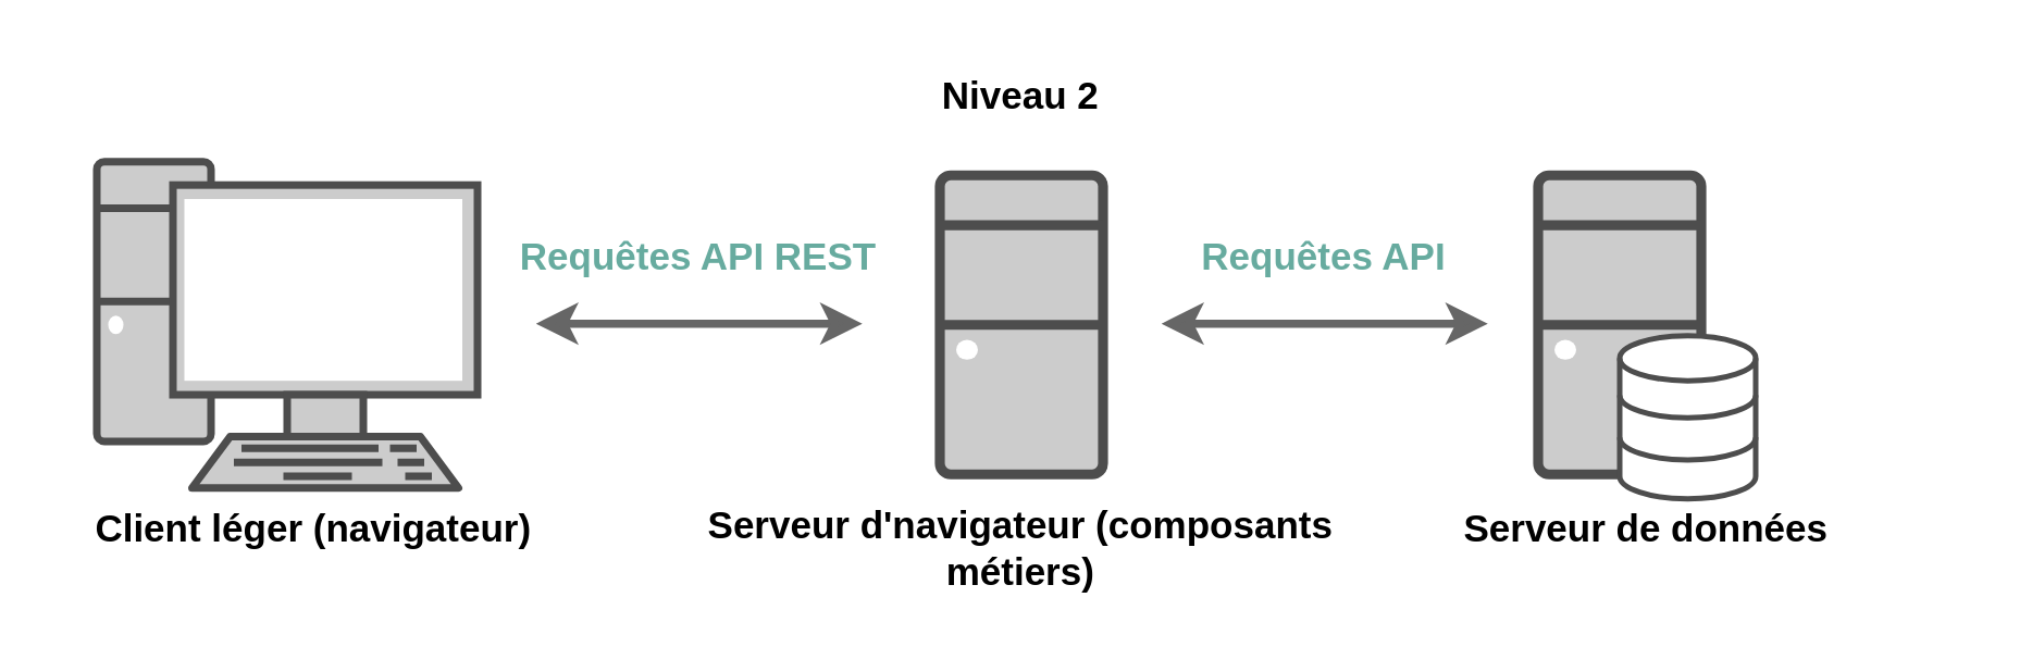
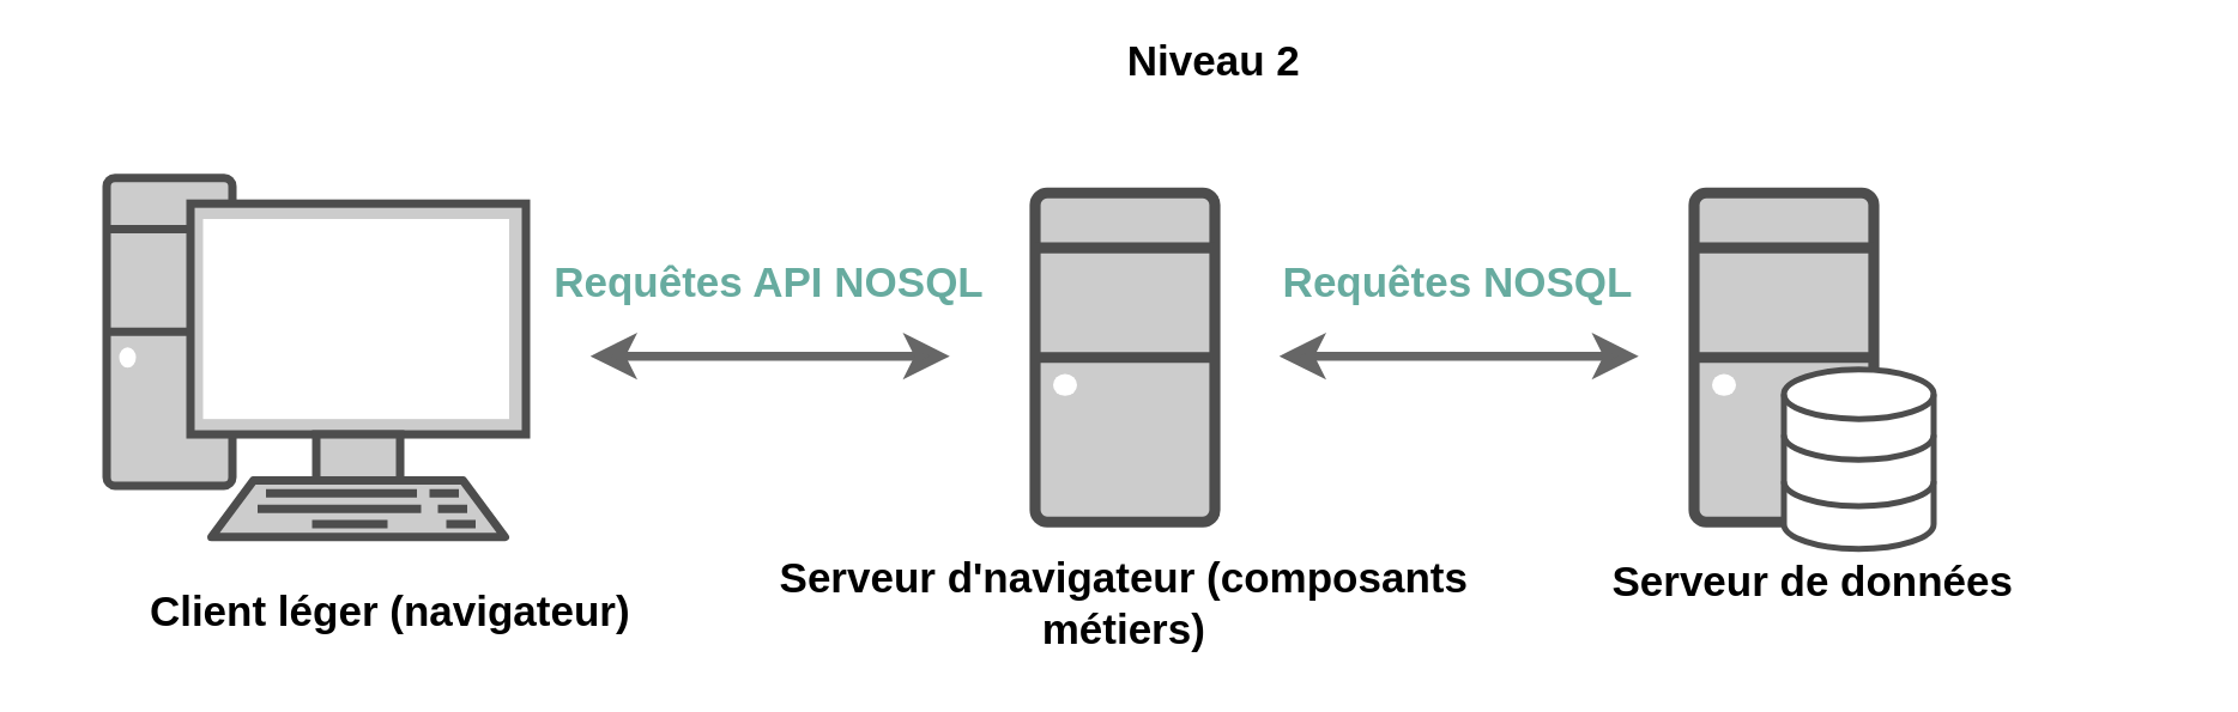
- <mxCell id="8" value="&lt;font style=&quot;font-size: 14px;&quot;&gt;&lt;b&gt;Niveau 2&lt;/b&gt;&lt;/font&gt;" style="text;html=1;align=center;verticalAlign=middle;whiteSpace=wrap;rounded=0;" parent="1" vertex="1"><mxGeometry x="345" y="20" width="60" height="30" as="geometry" /></mxCell>
+ <mxCell id="8" value="&lt;font style=&quot;font-size: 14px;&quot;&gt;&lt;b&gt;Niveau 2&lt;/b&gt;&lt;/font&gt;" style="text;html=1;align=center;verticalAlign=middle;whiteSpace=wrap;rounded=0;" parent="1" vertex="1"><mxGeometry x="375" y="5" width="60" height="30" as="geometry" /></mxCell>
- <mxCell id="6" value="&lt;font color=&quot;#67ab9f&quot; size=&quot;1&quot;&gt;&lt;b style=&quot;font-size: 14px;&quot;&gt;Requêtes API REST&lt;/b&gt;&lt;/font&gt;" style="text;html=1;align=center;verticalAlign=middle;whiteSpace=wrap;rounded=0;" parent="1" vertex="1"><mxGeometry x="175" y="79" width="163" height="30" as="geometry" /></mxCell>
+ <mxCell id="6" value="&lt;font color=&quot;#67ab9f&quot; size=&quot;1&quot;&gt;&lt;b style=&quot;font-size: 14px;&quot;&gt;Requêtes API NOSQL&lt;/b&gt;&lt;/font&gt;" style="text;html=1;align=center;verticalAlign=middle;whiteSpace=wrap;rounded=0;" parent="1" vertex="1"><mxGeometry x="175" y="79" width="163" height="30" as="geometry" /></mxCell>
- <mxCell id="7" value="&lt;font color=&quot;#67ab9f&quot; style=&quot;font-size: 14px;&quot;&gt;&lt;b style=&quot;&quot;&gt;Requêtes API&lt;/b&gt;&lt;/font&gt;" style="text;html=1;align=center;verticalAlign=middle;whiteSpace=wrap;rounded=0;" parent="1" vertex="1"><mxGeometry x="405" y="79" width="163" height="30" as="geometry" /></mxCell>
+ <mxCell id="7" value="&lt;font color=&quot;#67ab9f&quot; style=&quot;font-size: 14px;&quot;&gt;&lt;b style=&quot;&quot;&gt;Requêtes NOSQL&lt;/b&gt;&lt;/font&gt;" style="text;html=1;align=center;verticalAlign=middle;whiteSpace=wrap;rounded=0;" parent="1" vertex="1"><mxGeometry x="405" y="79" width="163" height="30" as="geometry" /></mxCell>
- <mxCell id="11" value="&lt;font style=&quot;font-size: 14px;&quot;&gt;&lt;b&gt;Client léger (navigateur)&lt;/b&gt;&lt;/font&gt;" style="text;html=1;align=center;verticalAlign=middle;whiteSpace=wrap;rounded=0;" parent="1" vertex="1"><mxGeometry x="20" y="179" width="190" height="30" as="geometry" /></mxCell>
+ <mxCell id="11" value="&lt;font style=&quot;font-size: 14px;&quot;&gt;&lt;b&gt;Client léger (navigateur)&lt;/b&gt;&lt;/font&gt;" style="text;html=1;align=center;verticalAlign=middle;whiteSpace=wrap;rounded=0;" parent="1" vertex="1"><mxGeometry x="35" y="189" width="190" height="30" as="geometry" /></mxCell>
